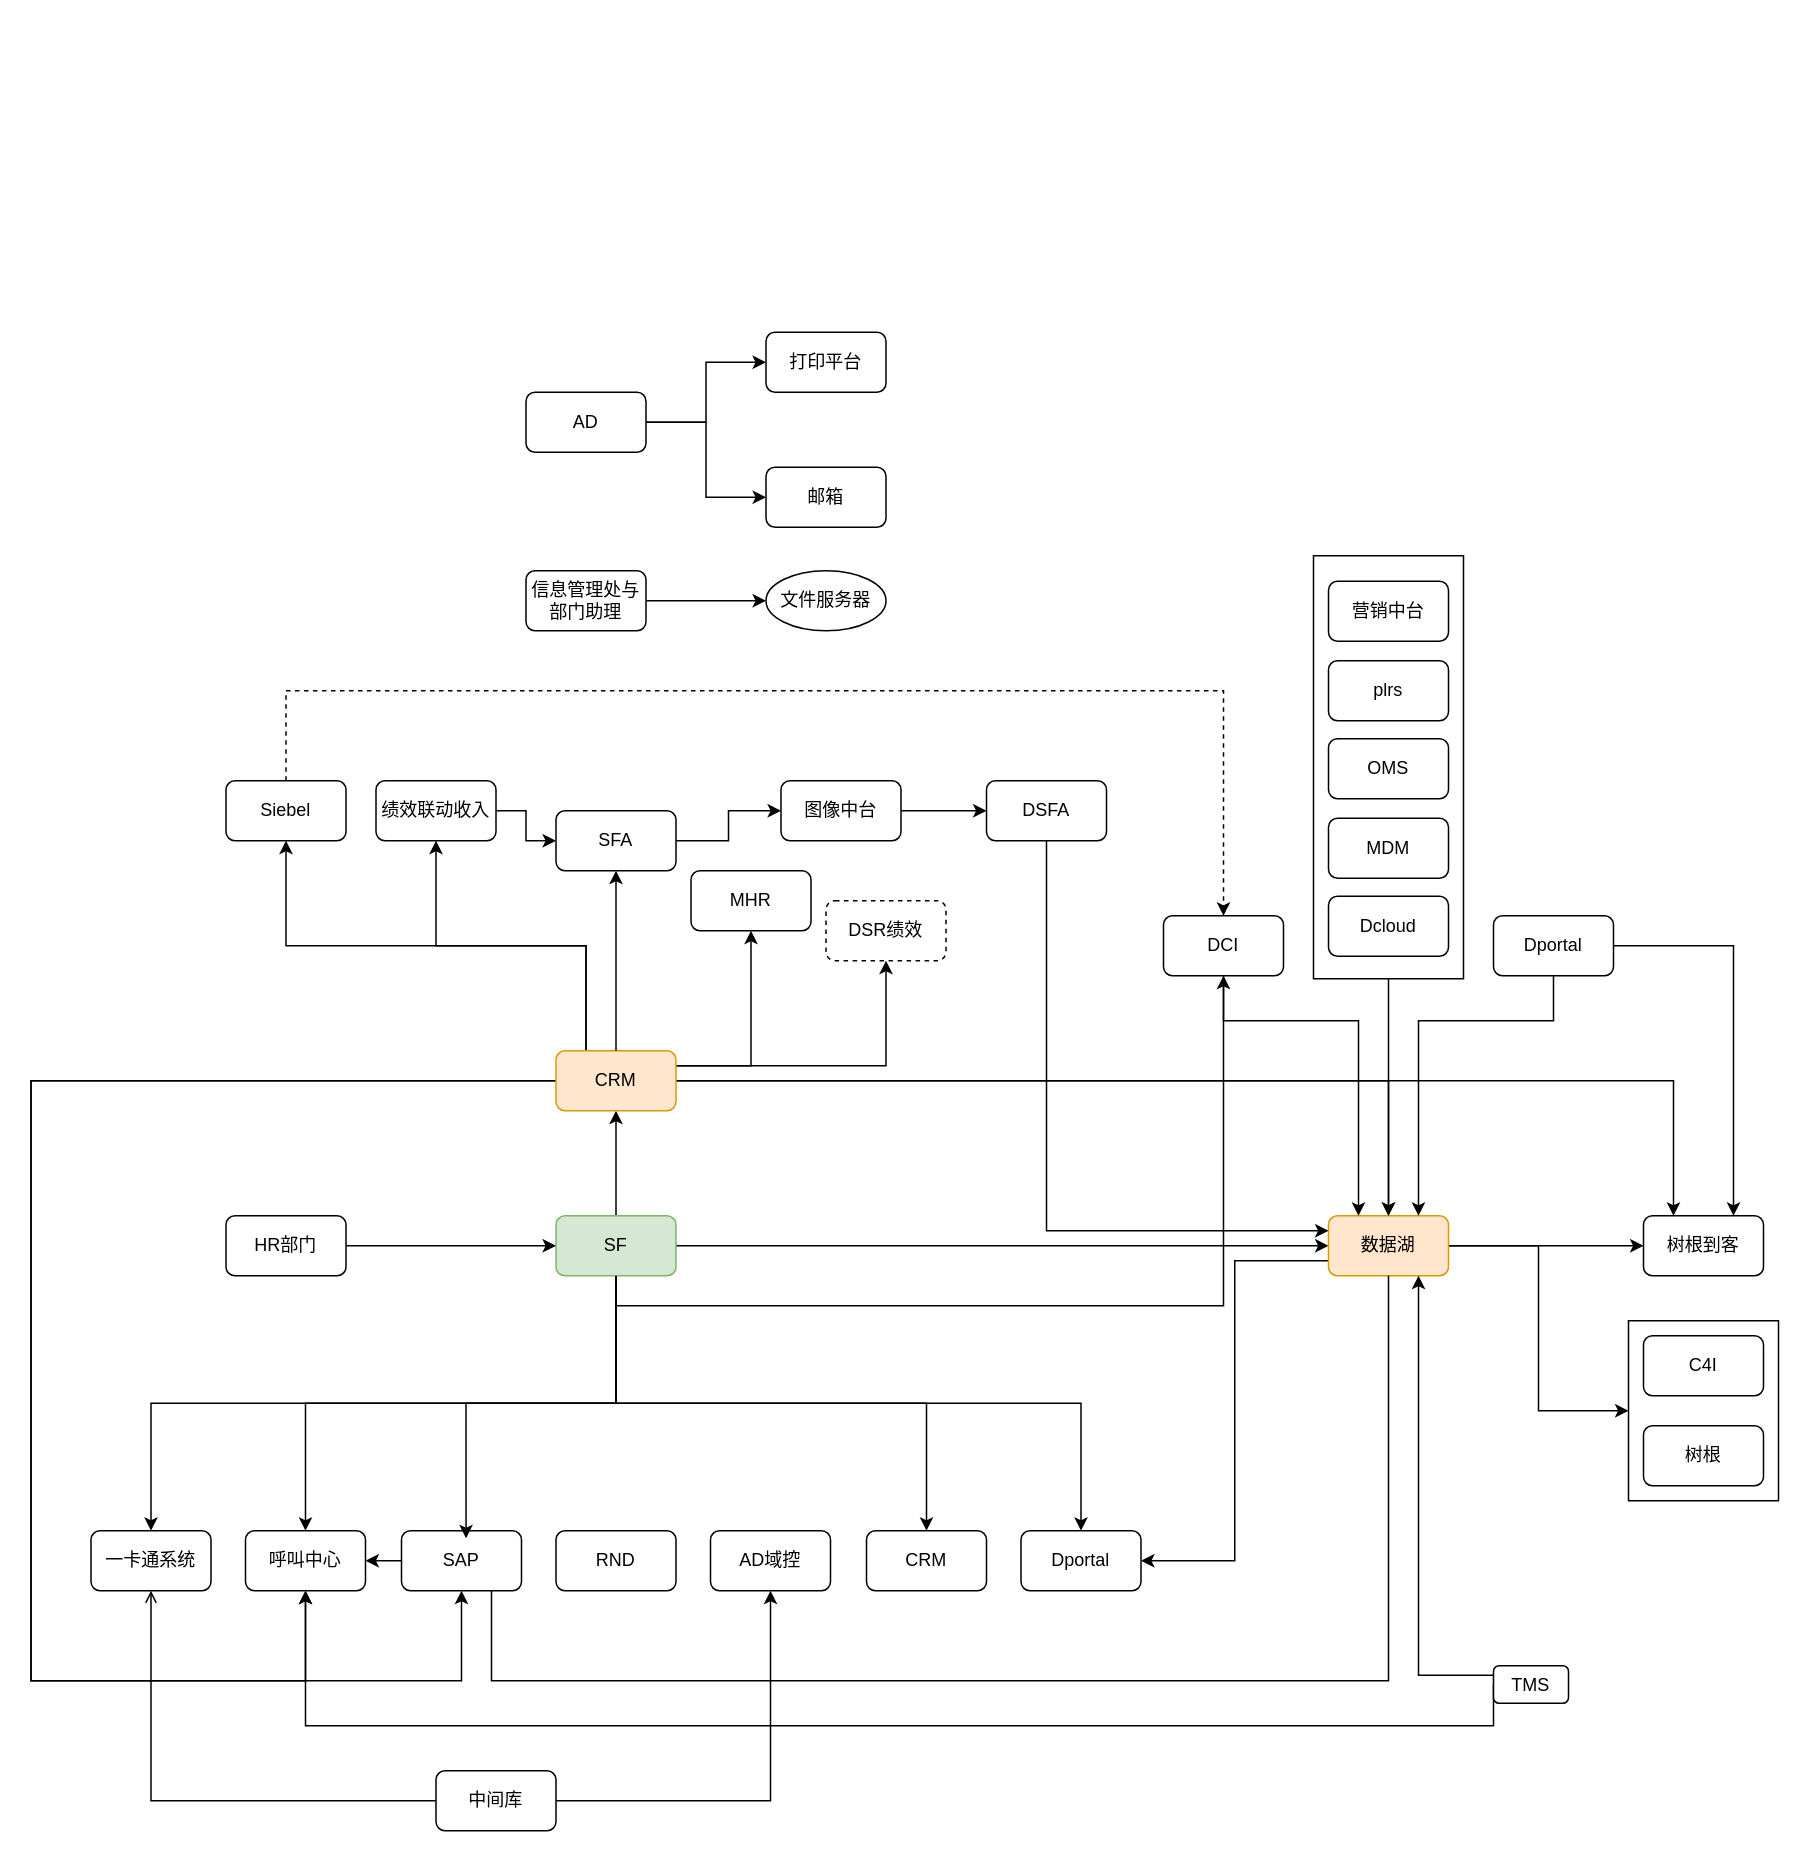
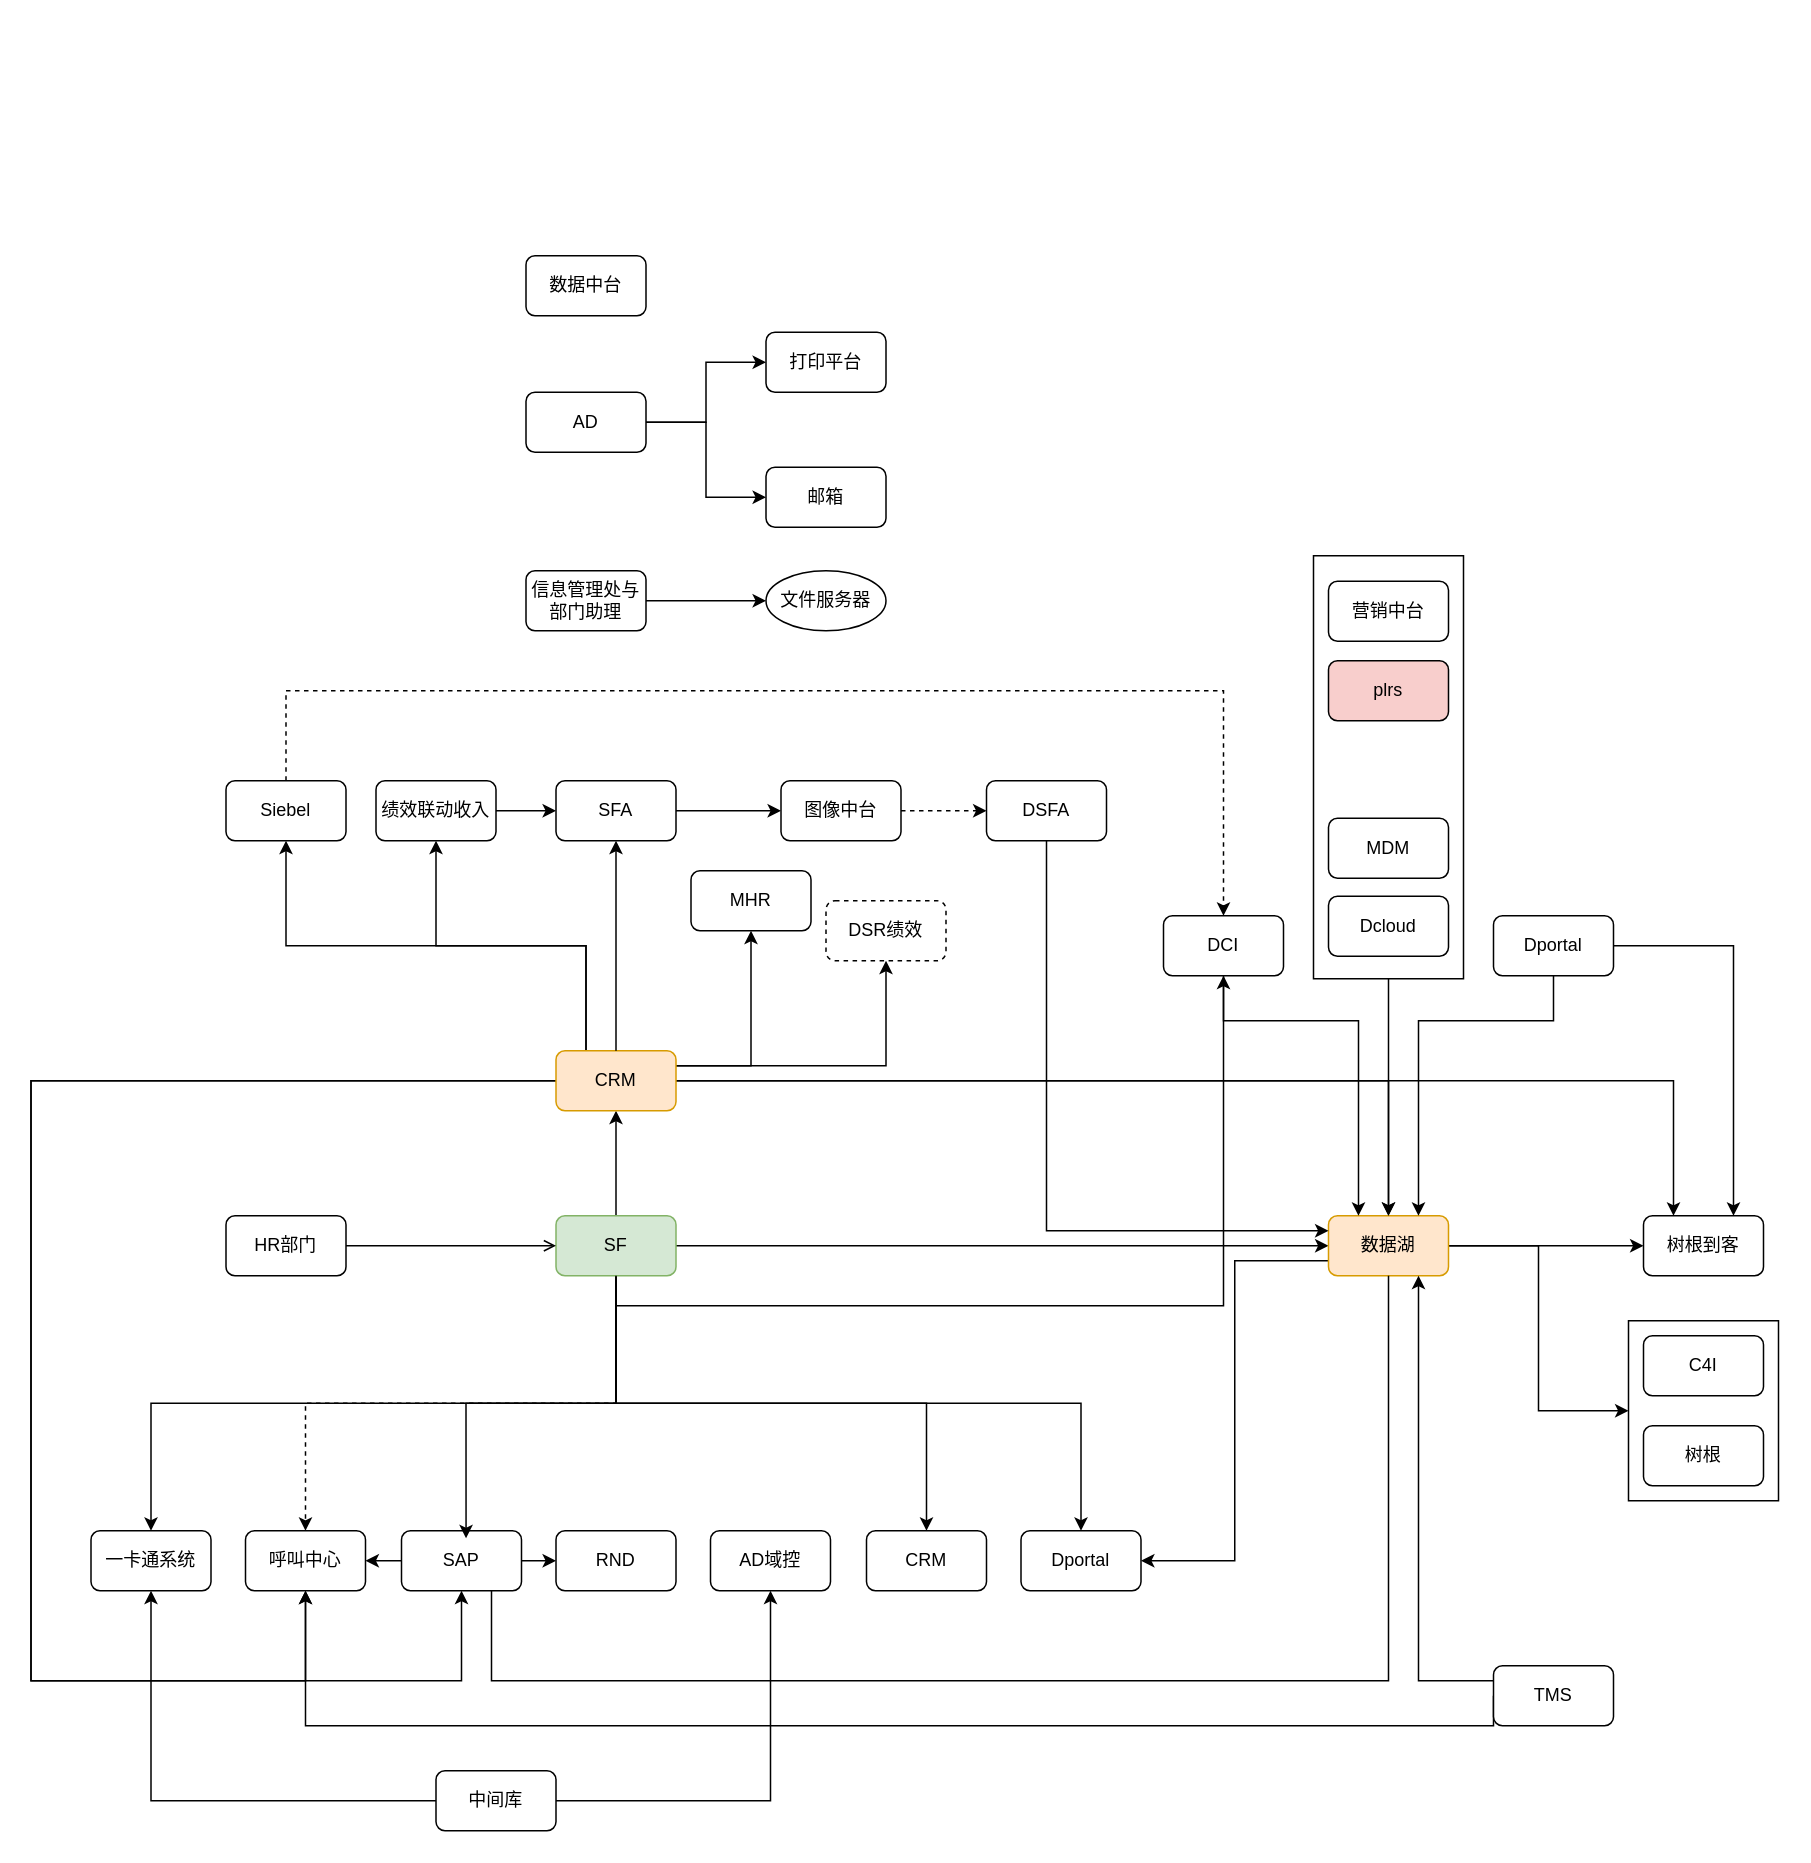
+ <mxCell id="58" value="数据中台" style="rounded=1;whiteSpace=wrap;html=1;" parent="1" vertex="1"><mxGeometry x="350" y="170" width="80" height="40" as="geometry" /></mxCell>
- <mxCell id="77" value="plrs" style="rounded=1;whiteSpace=wrap;html=1;" parent="72" vertex="1"><mxGeometry x="10" y="70" width="80" height="40" as="geometry" /></mxCell>
+ <mxCell id="77" value="plrs" style="rounded=1;whiteSpace=wrap;html=1;fillColor=#f8cecc;" parent="72" vertex="1"><mxGeometry x="10" y="70" width="80" height="40" as="geometry" /></mxCell>
- <mxCell id="76" value="OMS" style="rounded=1;whiteSpace=wrap;html=1;" parent="72" vertex="1"><mxGeometry x="10" y="122" width="80" height="40" as="geometry" /></mxCell>
- <mxCell id="53" style="edgeStyle=orthogonalEdgeStyle;rounded=0;orthogonalLoop=1;jettySize=auto;html=1;exitX=1;exitY=0.5;exitDx=0;exitDy=0;entryX=0;entryY=0.5;entryDx=0;entryDy=0;" edge="1" parent="1" source="54" target="52"><mxGeometry relative="1" as="geometry" /></mxCell>
+ <mxCell id="53" style="edgeStyle=orthogonalEdgeStyle;rounded=0;orthogonalLoop=1;jettySize=auto;html=1;exitX=1;exitY=0.5;exitDx=0;exitDy=0;entryX=0;entryY=0.5;entryDx=0;entryDy=0;dashed=1;" edge="1" parent="1" source="54" target="52"><mxGeometry relative="1" as="geometry" /></mxCell>
- <mxCell id="46" value="SFA" style="rounded=1;whiteSpace=wrap;html=1;" parent="1" vertex="1"><mxGeometry x="370" y="540" width="80" height="40" as="geometry" /></mxCell>
+ <mxCell id="46" value="SFA" style="rounded=1;whiteSpace=wrap;html=1;" parent="1" vertex="1"><mxGeometry x="370" y="520" width="80" height="40" as="geometry" /></mxCell>
- <mxCell id="17" style="edgeStyle=orthogonalEdgeStyle;rounded=0;orthogonalLoop=1;jettySize=auto;html=1;exitX=1;exitY=0.5;exitDx=0;exitDy=0;entryX=0;entryY=0.5;entryDx=0;entryDy=0;" parent="1" source="18" target="16" edge="1"><mxGeometry relative="1" as="geometry" /></mxCell>
+ <mxCell id="17" style="edgeStyle=orthogonalEdgeStyle;rounded=0;orthogonalLoop=1;jettySize=auto;html=1;exitX=1;exitY=0.5;exitDx=0;exitDy=0;entryX=0;entryY=0.5;entryDx=0;entryDy=0;endArrow=open;" parent="1" source="18" target="16" edge="1"><mxGeometry relative="1" as="geometry" /></mxCell>
- <mxCell id="11" style="edgeStyle=orthogonalEdgeStyle;rounded=0;orthogonalLoop=1;jettySize=auto;html=1;exitX=0.5;exitY=1;exitDx=0;exitDy=0;" parent="1" source="16" target="31" edge="1"><mxGeometry relative="1" as="geometry" /></mxCell>
+ <mxCell id="11" style="edgeStyle=orthogonalEdgeStyle;rounded=0;orthogonalLoop=1;jettySize=auto;html=1;exitX=0.5;exitY=1;exitDx=0;exitDy=0;dashed=1;" parent="1" source="16" target="31" edge="1"><mxGeometry relative="1" as="geometry" /></mxCell>
+ <mxCell id="28" style="edgeStyle=elbowEdgeStyle;rounded=0;orthogonalLoop=1;jettySize=auto;html=1;exitX=1;exitY=0.5;exitDx=0;exitDy=0;entryX=0;entryY=0.5;entryDx=0;entryDy=0;" parent="1" source="30" target="26" edge="1"><mxGeometry relative="1" as="geometry" /></mxCell>
- <mxCell id="62" style="edgeStyle=orthogonalEdgeStyle;rounded=0;orthogonalLoop=1;jettySize=auto;html=1;exitX=0;exitY=0.5;exitDx=0;exitDy=0;entryX=0.5;entryY=1;entryDx=0;entryDy=0;endArrow=open;" parent="1" source="64" target="32" edge="1"><mxGeometry relative="1" as="geometry" /></mxCell>
+ <mxCell id="62" style="edgeStyle=orthogonalEdgeStyle;rounded=0;orthogonalLoop=1;jettySize=auto;html=1;exitX=0;exitY=0.5;exitDx=0;exitDy=0;entryX=0.5;entryY=1;entryDx=0;entryDy=0;" parent="1" source="64" target="32" edge="1"><mxGeometry relative="1" as="geometry" /></mxCell>
- <mxCell id="57" value="TMS" style="rounded=1;whiteSpace=wrap;html=1;" parent="1" vertex="1"><mxGeometry x="995" y="1110" width="50" height="25" as="geometry" /></mxCell>
+ <mxCell id="57" value="TMS" style="rounded=1;whiteSpace=wrap;html=1;" parent="1" vertex="1"><mxGeometry x="995" y="1110" width="80" height="40" as="geometry" /></mxCell>
